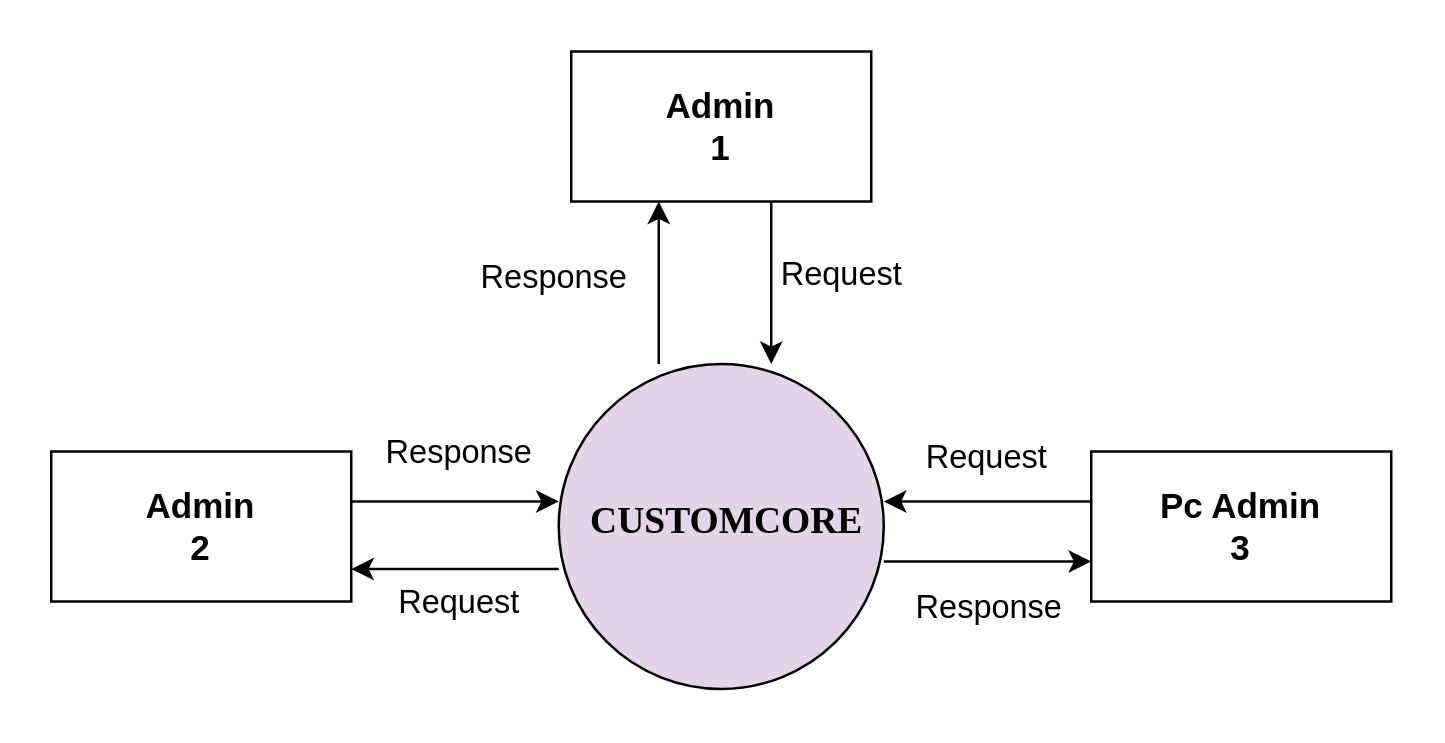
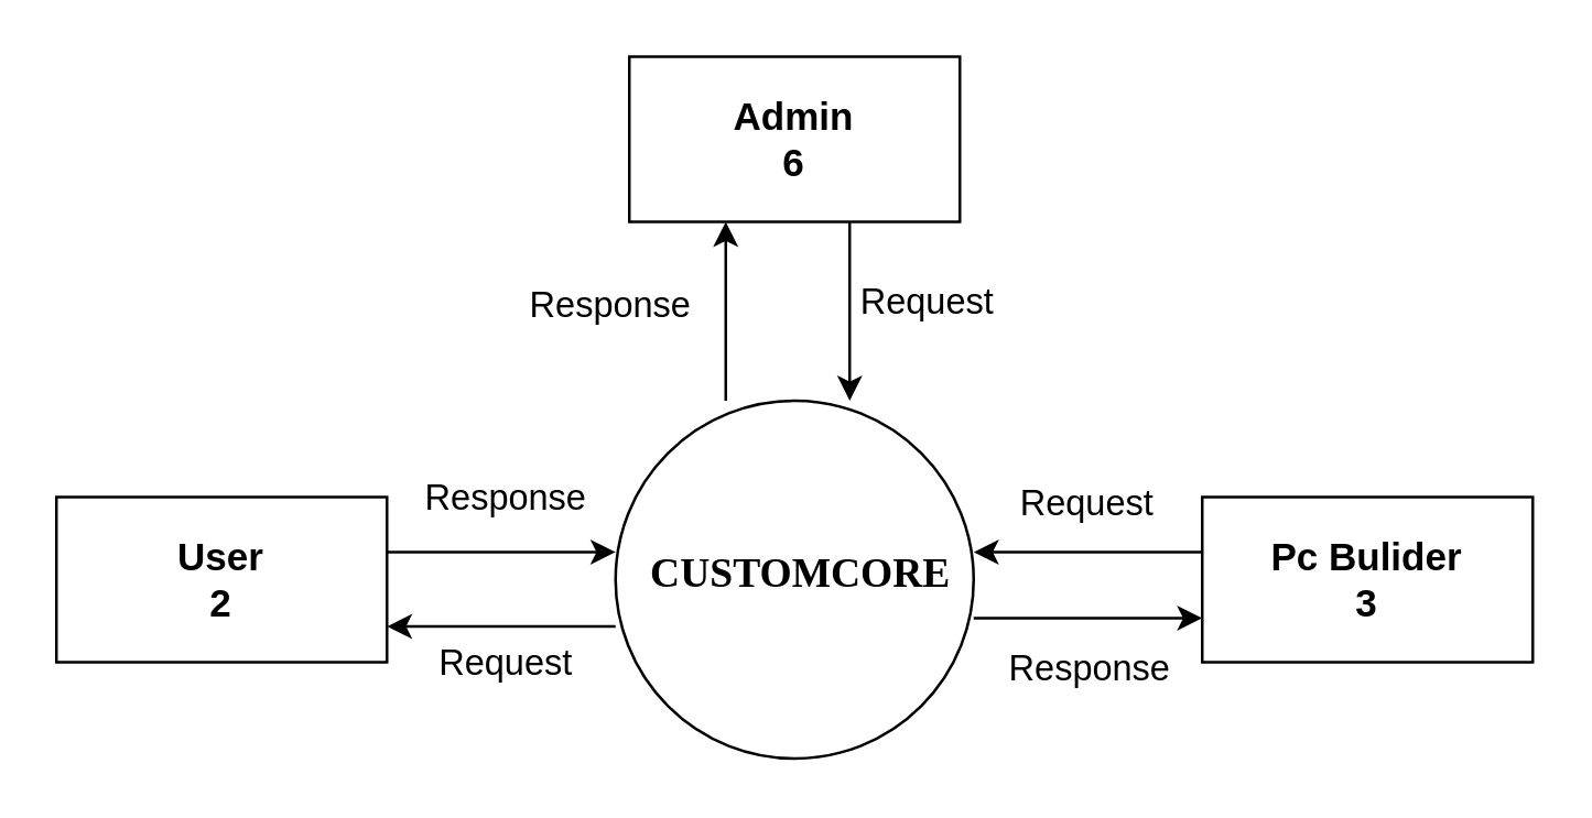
- <mxCell id="7" value="&lt;span&gt;Admin&lt;/span&gt;&lt;div&gt;&lt;span&gt;1&lt;/span&gt;&lt;/div&gt;" style="rounded=0;whiteSpace=wrap;html=1;fontSize=14;fontStyle=1" parent="1" vertex="1"><mxGeometry x="228" y="20" width="120" height="60" as="geometry" /></mxCell>
+ <mxCell id="7" value="&lt;span&gt;Admin&lt;/span&gt;&lt;div&gt;&lt;span&gt;6&lt;/span&gt;&lt;/div&gt;" style="rounded=0;whiteSpace=wrap;html=1;fontSize=14;fontStyle=1" parent="1" vertex="1"><mxGeometry x="228" y="20" width="120" height="60" as="geometry" /></mxCell>
- <mxCell id="9" value="&lt;span&gt;&lt;font&gt;Admin&lt;/font&gt;&lt;/span&gt;&lt;div&gt;&lt;span&gt;&lt;font&gt;2&lt;/font&gt;&lt;/span&gt;&lt;/div&gt;" style="rounded=0;whiteSpace=wrap;html=1;fontSize=14;fontStyle=1" parent="1" vertex="1"><mxGeometry x="20" y="180" width="120" height="60" as="geometry" /></mxCell>
+ <mxCell id="9" value="&lt;span&gt;&lt;font&gt;User&lt;/font&gt;&lt;/span&gt;&lt;div&gt;&lt;span&gt;&lt;font&gt;2&lt;/font&gt;&lt;/span&gt;&lt;/div&gt;" style="rounded=0;whiteSpace=wrap;html=1;fontSize=14;fontStyle=1" parent="1" vertex="1"><mxGeometry x="20" y="180" width="120" height="60" as="geometry" /></mxCell>
- <mxCell id="5" value="&#10;&lt;span style=&quot;line-height: 108%; font-family: &amp;quot;Times New Roman&amp;quot;, serif; color: black;&quot;&gt;CUSTOMCORE &lt;/span&gt;&#10;&#10;&#10;&#10;" style="ellipse;whiteSpace=wrap;html=1;aspect=fixed;fontSize=15;spacingTop=48;fontStyle=1;spacingLeft=10;spacingRight=5;fillColor=#e1d5e7;" parent="1" vertex="1"><mxGeometry x="223" y="145" width="130" height="130" as="geometry" /></mxCell>
+ <mxCell id="5" value="&#10;&lt;span style=&quot;line-height: 108%; font-family: &amp;quot;Times New Roman&amp;quot;, serif; color: black;&quot;&gt;CUSTOMCORE &lt;/span&gt;&#10;&#10;&#10;&#10;" style="ellipse;whiteSpace=wrap;html=1;aspect=fixed;fontSize=15;spacingTop=48;fontStyle=1;spacingLeft=10;spacingRight=5;" parent="1" vertex="1"><mxGeometry x="223" y="145" width="130" height="130" as="geometry" /></mxCell>
- <mxCell id="11" value="&lt;b&gt;Pc Admin&lt;/b&gt;&lt;div&gt;&lt;b&gt;3&lt;/b&gt;&lt;/div&gt;" style="rounded=0;whiteSpace=wrap;html=1;fontSize=14;" parent="1" vertex="1"><mxGeometry x="436" y="180" width="120" height="60" as="geometry" /></mxCell>
+ <mxCell id="11" value="&lt;b&gt;Pc Bulider&lt;/b&gt;&lt;div&gt;&lt;b&gt;3&lt;/b&gt;&lt;/div&gt;" style="rounded=0;whiteSpace=wrap;html=1;fontSize=14;" parent="1" vertex="1"><mxGeometry x="436" y="180" width="120" height="60" as="geometry" /></mxCell>
